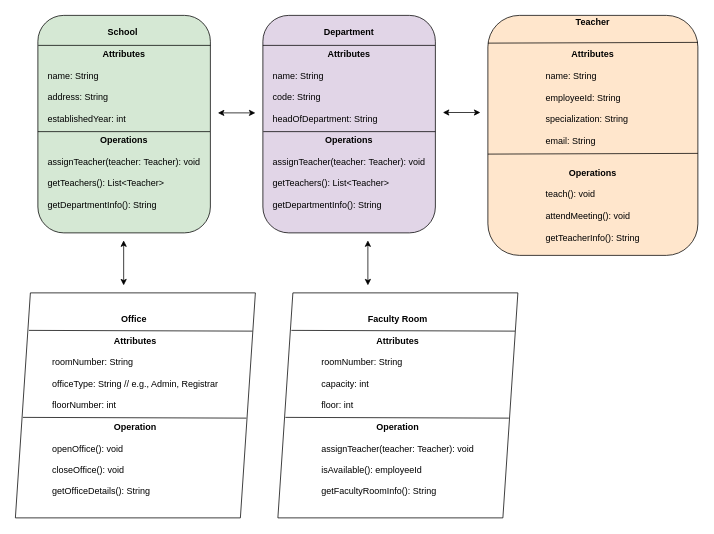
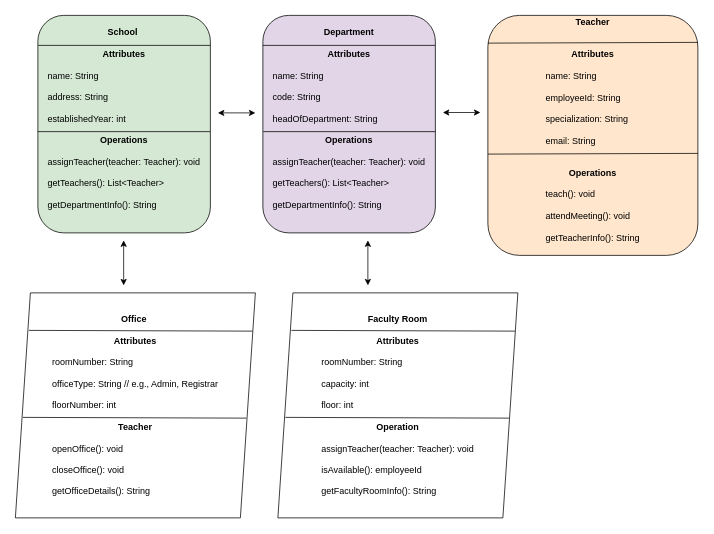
- <mxCell id="18" value="&lt;b&gt;Office&amp;nbsp;&lt;/b&gt;&lt;br&gt;&lt;br&gt;&lt;b&gt;Attributes&lt;/b&gt;&lt;br&gt;&lt;br&gt;&lt;div style=&quot;text-align: left;&quot;&gt;&lt;div&gt;roomNumber: String&lt;/div&gt;&lt;div&gt;&lt;br&gt;&lt;/div&gt;&lt;div&gt;officeType: String // e.g., Admin, Registrar&lt;/div&gt;&lt;div&gt;&lt;br&gt;&lt;/div&gt;&lt;div&gt;floorNumber: int&lt;/div&gt;&lt;/div&gt;&lt;div style=&quot;&quot;&gt;&lt;br&gt;&lt;b&gt;Operation&lt;/b&gt;&lt;br&gt;&lt;br&gt;&lt;div style=&quot;text-align: left;&quot;&gt;&lt;div&gt;openOffice(): void&lt;/div&gt;&lt;div&gt;&lt;br&gt;&lt;/div&gt;&lt;div&gt;closeOffice(): void&lt;/div&gt;&lt;div&gt;&lt;br&gt;&lt;/div&gt;&lt;div&gt;getOfficeDetails(): String&lt;/div&gt;&lt;/div&gt;&lt;/div&gt;" style="shape=parallelogram;perimeter=parallelogramPerimeter;whiteSpace=wrap;html=1;fixedSize=1;" vertex="1" parent="1"><mxGeometry x="20" y="390" width="320" height="300" as="geometry" /></mxCell>
+ <mxCell id="18" value="&lt;b&gt;Office&amp;nbsp;&lt;/b&gt;&lt;br&gt;&lt;br&gt;&lt;b&gt;Attributes&lt;/b&gt;&lt;br&gt;&lt;br&gt;&lt;div style=&quot;text-align: left;&quot;&gt;&lt;div&gt;roomNumber: String&lt;/div&gt;&lt;div&gt;&lt;br&gt;&lt;/div&gt;&lt;div&gt;officeType: String // e.g., Admin, Registrar&lt;/div&gt;&lt;div&gt;&lt;br&gt;&lt;/div&gt;&lt;div&gt;floorNumber: int&lt;/div&gt;&lt;/div&gt;&lt;div style=&quot;&quot;&gt;&lt;br&gt;&lt;b&gt;Teacher&lt;/b&gt;&lt;br&gt;&lt;br&gt;&lt;div style=&quot;text-align: left;&quot;&gt;&lt;div&gt;openOffice(): void&lt;/div&gt;&lt;div&gt;&lt;br&gt;&lt;/div&gt;&lt;div&gt;closeOffice(): void&lt;/div&gt;&lt;div&gt;&lt;br&gt;&lt;/div&gt;&lt;div&gt;getOfficeDetails(): String&lt;/div&gt;&lt;/div&gt;&lt;/div&gt;" style="shape=parallelogram;perimeter=parallelogramPerimeter;whiteSpace=wrap;html=1;fixedSize=1;" vertex="1" parent="1"><mxGeometry x="20" y="390" width="320" height="300" as="geometry" /></mxCell>
